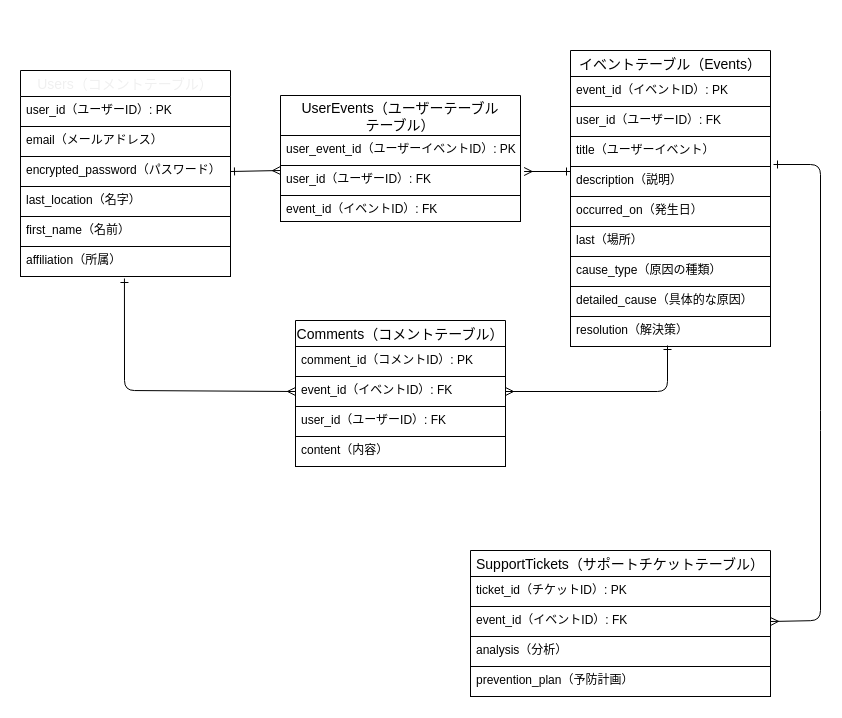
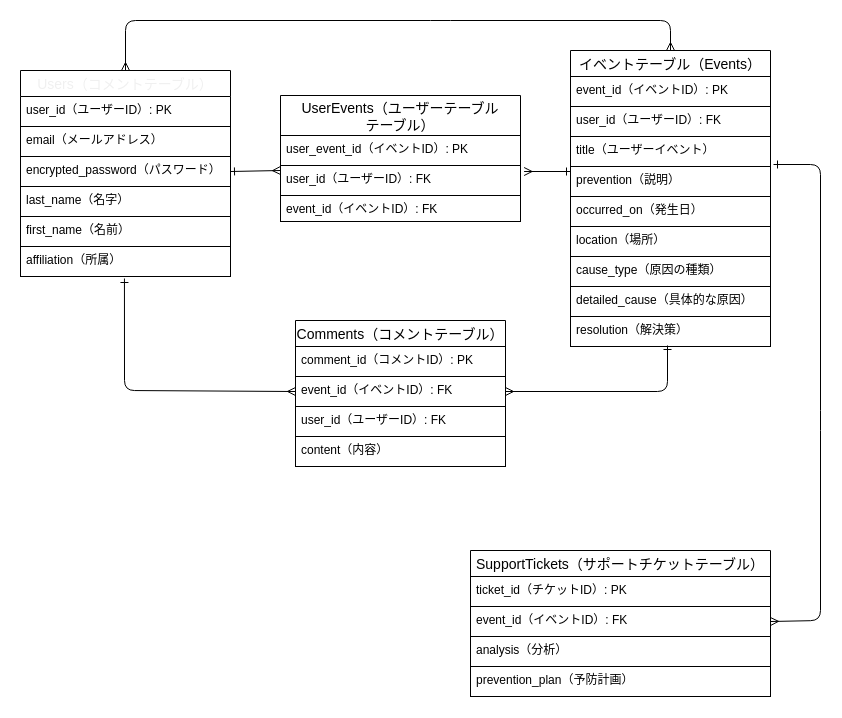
+ <mxCell id="9" style="edgeStyle=none;html=1;exitX=0.5;exitY=0;exitDx=0;exitDy=0;entryX=0.5;entryY=0;entryDx=0;entryDy=0;startArrow=ERmany;startFill=0;endArrow=ERmany;endFill=0;" parent="1" source="29" target="2" edge="1"><mxGeometry relative="1" as="geometry"><Array as="points"><mxPoint x="670" y="20" /><mxPoint x="440" y="20" /><mxPoint x="125" y="20" /></Array><mxPoint x="670" y="70" as="sourcePoint" /></mxGeometry></mxCell>
- <mxCell id="22" value="user_event_id（ユーザーイベントID）: PK" style="text;strokeColor=default;fillColor=none;spacingLeft=4;spacingRight=4;overflow=hidden;rotatable=0;points=[[0,0.5],[1,0.5]];portConstraint=eastwest;fontSize=12;" parent="21" vertex="1"><mxGeometry y="40" width="240" height="30" as="geometry" /></mxCell>
+ <mxCell id="22" value="user_event_id（イベントID）: PK" style="text;strokeColor=default;fillColor=none;spacingLeft=4;spacingRight=4;overflow=hidden;rotatable=0;points=[[0,0.5],[1,0.5]];portConstraint=eastwest;fontSize=12;" parent="21" vertex="1"><mxGeometry y="40" width="240" height="30" as="geometry" /></mxCell>
- <mxCell id="33" value="description（説明）" style="text;strokeColor=default;fillColor=none;spacingLeft=4;spacingRight=4;overflow=hidden;rotatable=0;points=[[0,0.5],[1,0.5]];portConstraint=eastwest;fontSize=12;glass=1;labelBorderColor=none;" parent="29" vertex="1"><mxGeometry y="116" width="200" height="30" as="geometry" /></mxCell>
+ <mxCell id="33" value="prevention（説明）" style="text;strokeColor=default;fillColor=none;spacingLeft=4;spacingRight=4;overflow=hidden;rotatable=0;points=[[0,0.5],[1,0.5]];portConstraint=eastwest;fontSize=12;glass=1;labelBorderColor=none;" parent="29" vertex="1"><mxGeometry y="116" width="200" height="30" as="geometry" /></mxCell>
- <mxCell id="6" value="last_location（名字）" style="text;strokeColor=default;fillColor=none;spacingLeft=4;spacingRight=4;overflow=hidden;rotatable=0;points=[[0,0.5],[1,0.5]];portConstraint=eastwest;fontSize=12;" parent="2" vertex="1"><mxGeometry y="116" width="210" height="30" as="geometry" /></mxCell>
+ <mxCell id="6" value="last_name（名字）" style="text;strokeColor=default;fillColor=none;spacingLeft=4;spacingRight=4;overflow=hidden;rotatable=0;points=[[0,0.5],[1,0.5]];portConstraint=eastwest;fontSize=12;" parent="2" vertex="1"><mxGeometry y="116" width="210" height="30" as="geometry" /></mxCell>
- <mxCell id="35" value="last（場所）" style="text;strokeColor=none;fillColor=none;spacingLeft=4;spacingRight=4;overflow=hidden;rotatable=0;points=[[0,0.5],[1,0.5]];portConstraint=eastwest;fontSize=12;glass=1;labelBorderColor=none;" parent="29" vertex="1"><mxGeometry y="176" width="200" height="30" as="geometry" /></mxCell>
+ <mxCell id="35" value="location（場所）" style="text;strokeColor=none;fillColor=none;spacingLeft=4;spacingRight=4;overflow=hidden;rotatable=0;points=[[0,0.5],[1,0.5]];portConstraint=eastwest;fontSize=12;glass=1;labelBorderColor=none;" parent="29" vertex="1"><mxGeometry y="176" width="200" height="30" as="geometry" /></mxCell>
